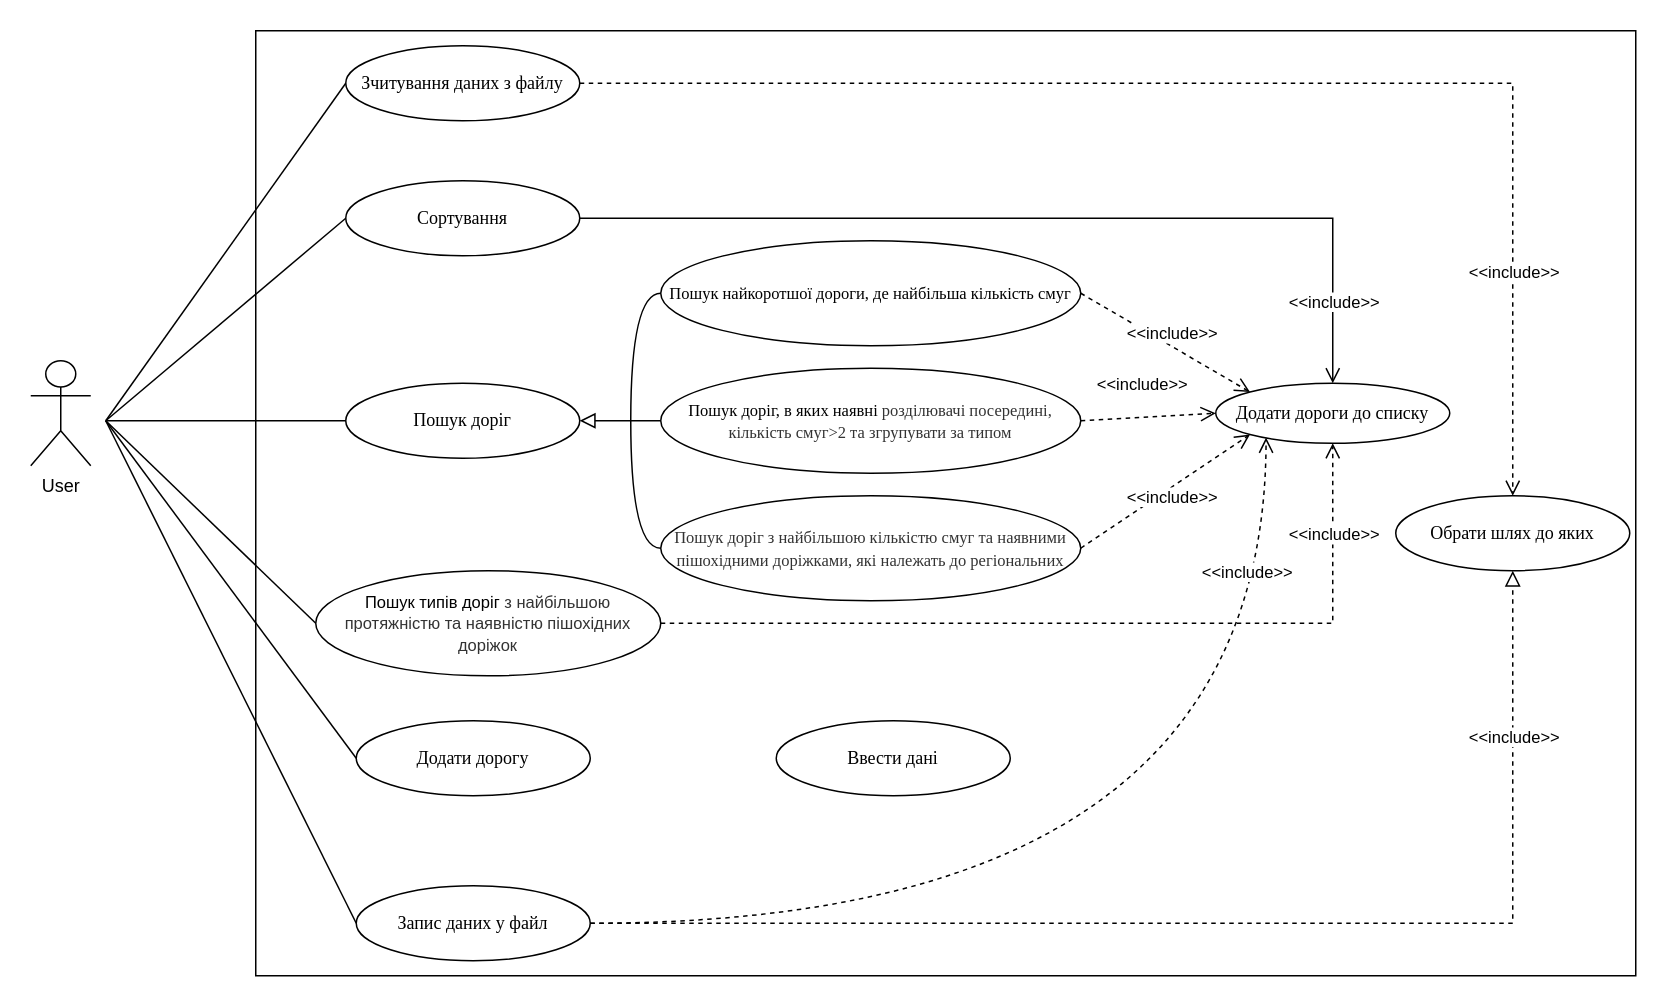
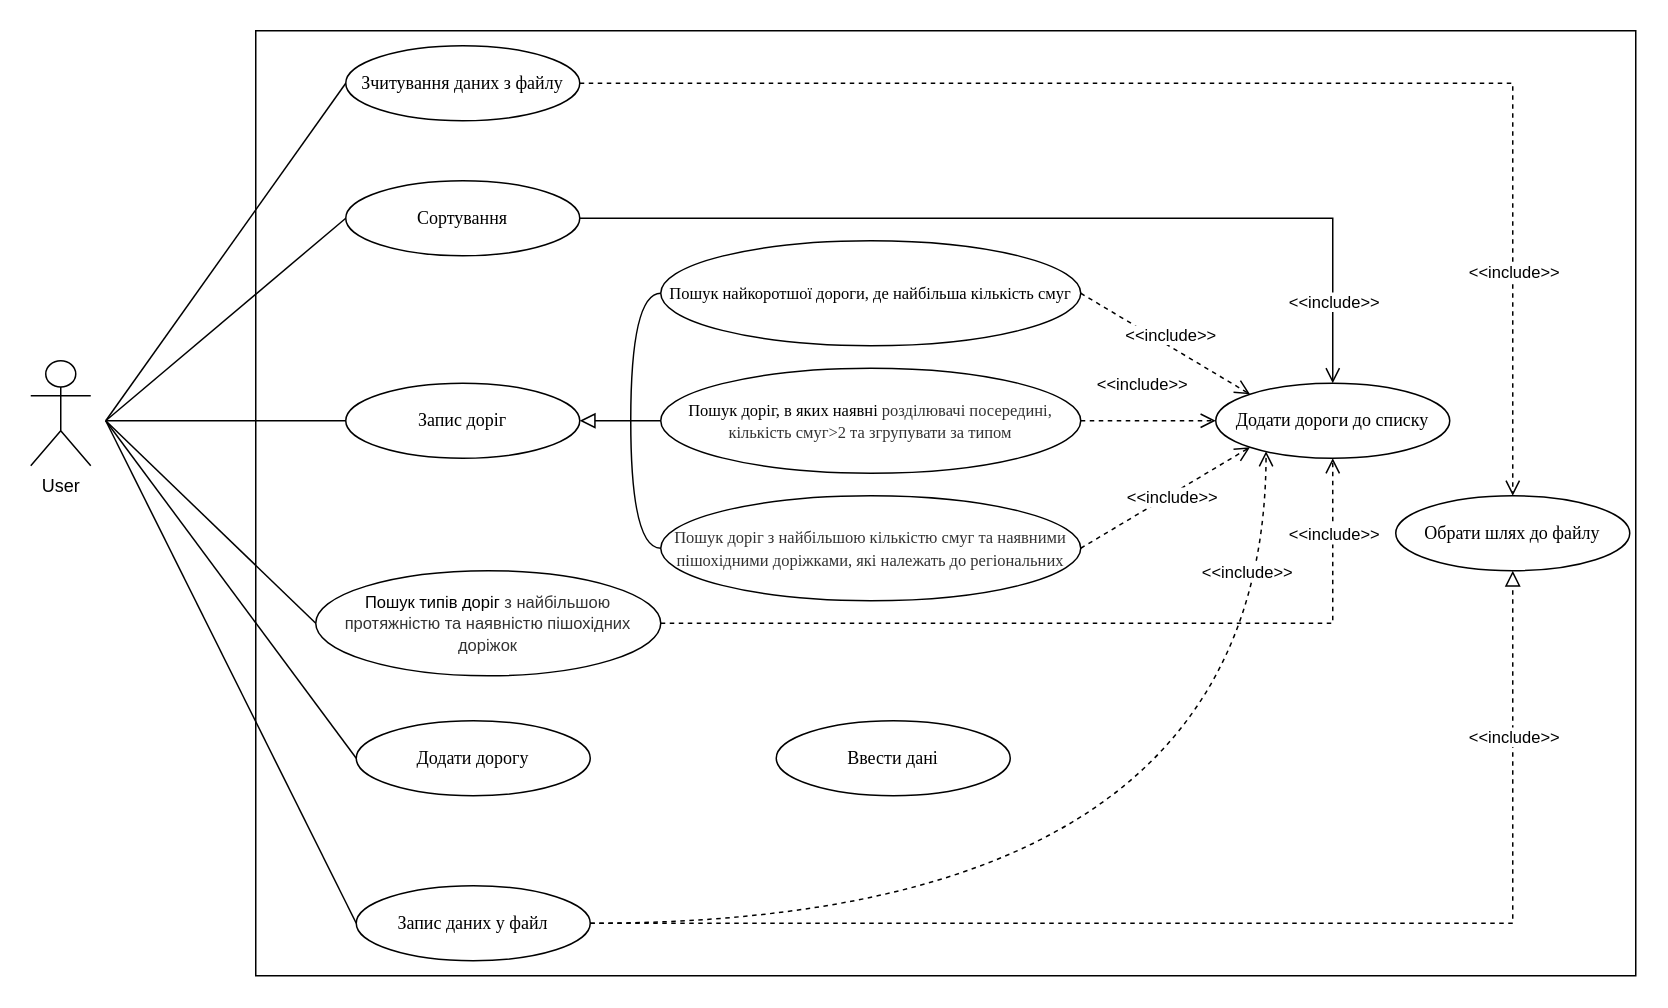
- <mxCell id="27" value="Додати дороги до списку" style="ellipse;whiteSpace=wrap;html=1;fillColor=none;gradientColor=none;fontFamily=Times New Roman;" parent="1" vertex="1"><mxGeometry x="810" y="255" width="156" height="40" as="geometry" /></mxCell>
+ <mxCell id="27" value="Додати дороги до списку" style="ellipse;whiteSpace=wrap;html=1;fillColor=none;gradientColor=none;fontFamily=Times New Roman;" parent="1" vertex="1"><mxGeometry x="810" y="255" width="156" height="50" as="geometry" /></mxCell>
- <mxCell id="4" value="Пошук доріг" style="ellipse;whiteSpace=wrap;html=1;fillColor=none;gradientColor=none;fontFamily=Times New Roman;" parent="1" vertex="1"><mxGeometry x="230" y="255" width="156" height="50" as="geometry" /></mxCell>
+ <mxCell id="4" value="Запис доріг" style="ellipse;whiteSpace=wrap;html=1;fillColor=none;gradientColor=none;fontFamily=Times New Roman;" parent="1" vertex="1"><mxGeometry x="230" y="255" width="156" height="50" as="geometry" /></mxCell>
- <mxCell id="13" value="Обрати шлях до яких" style="ellipse;whiteSpace=wrap;html=1;fillColor=none;gradientColor=none;fontFamily=Times New Roman;" parent="1" vertex="1"><mxGeometry x="930" y="330" width="156" height="50" as="geometry" /></mxCell>
+ <mxCell id="13" value="Обрати шлях до файлу" style="ellipse;whiteSpace=wrap;html=1;fillColor=none;gradientColor=none;fontFamily=Times New Roman;" parent="1" vertex="1"><mxGeometry x="930" y="330" width="156" height="50" as="geometry" /></mxCell>
